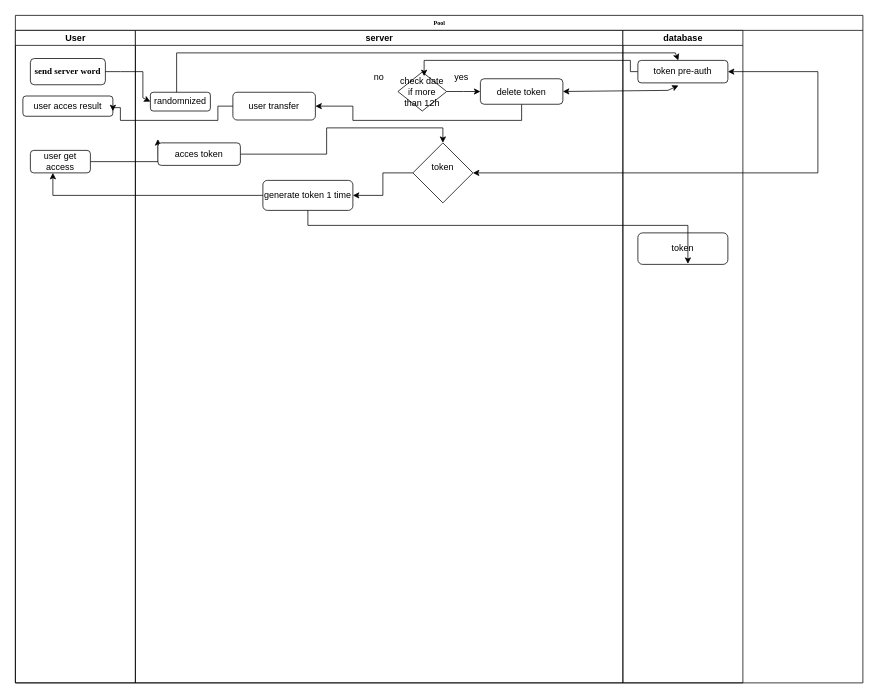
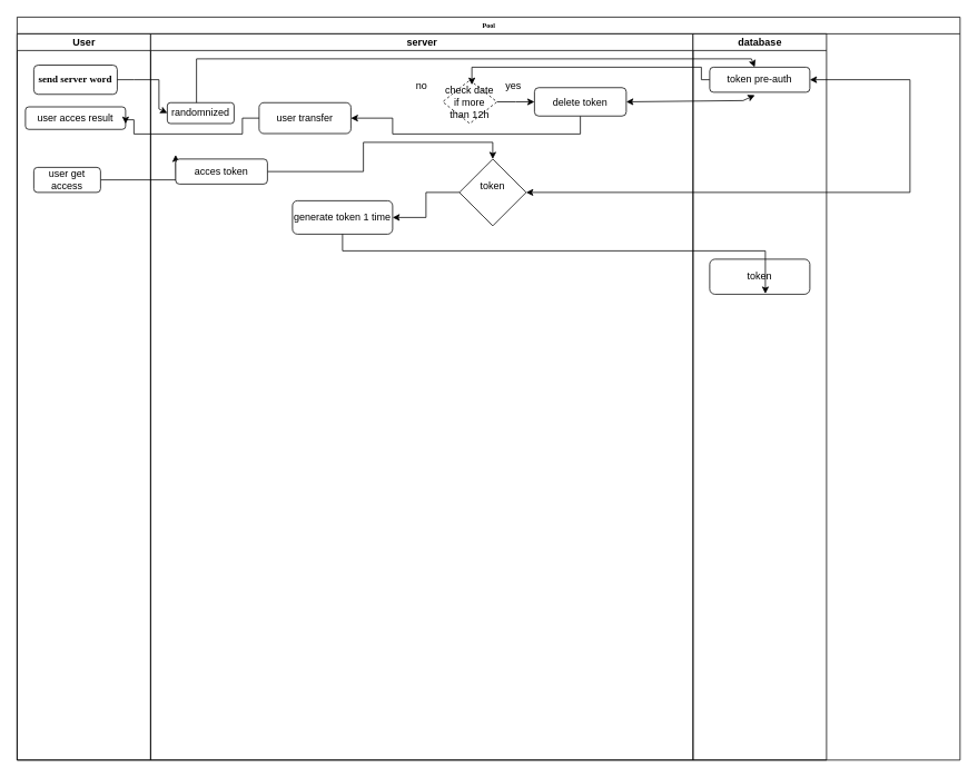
- <mxCell id="12" value="check date if more than 12h" style="rhombus;whiteSpace=wrap;html=1;" vertex="1" parent="8"><mxGeometry x="350" y="55.5" width="65" height="52" as="geometry" /></mxCell>
+ <mxCell id="12" value="check date if more than 12h" style="rhombus;whiteSpace=wrap;html=1;dashed=1;" vertex="1" parent="8"><mxGeometry x="350" y="55.5" width="65" height="52" as="geometry" /></mxCell>
- <mxCell id="32" style="edgeStyle=orthogonalEdgeStyle;rounded=0;orthogonalLoop=1;jettySize=auto;html=1;entryX=0.375;entryY=1;entryDx=0;entryDy=0;entryPerimeter=0;" edge="1" parent="2" source="22" target="7"><mxGeometry relative="1" as="geometry" /></mxCell>
